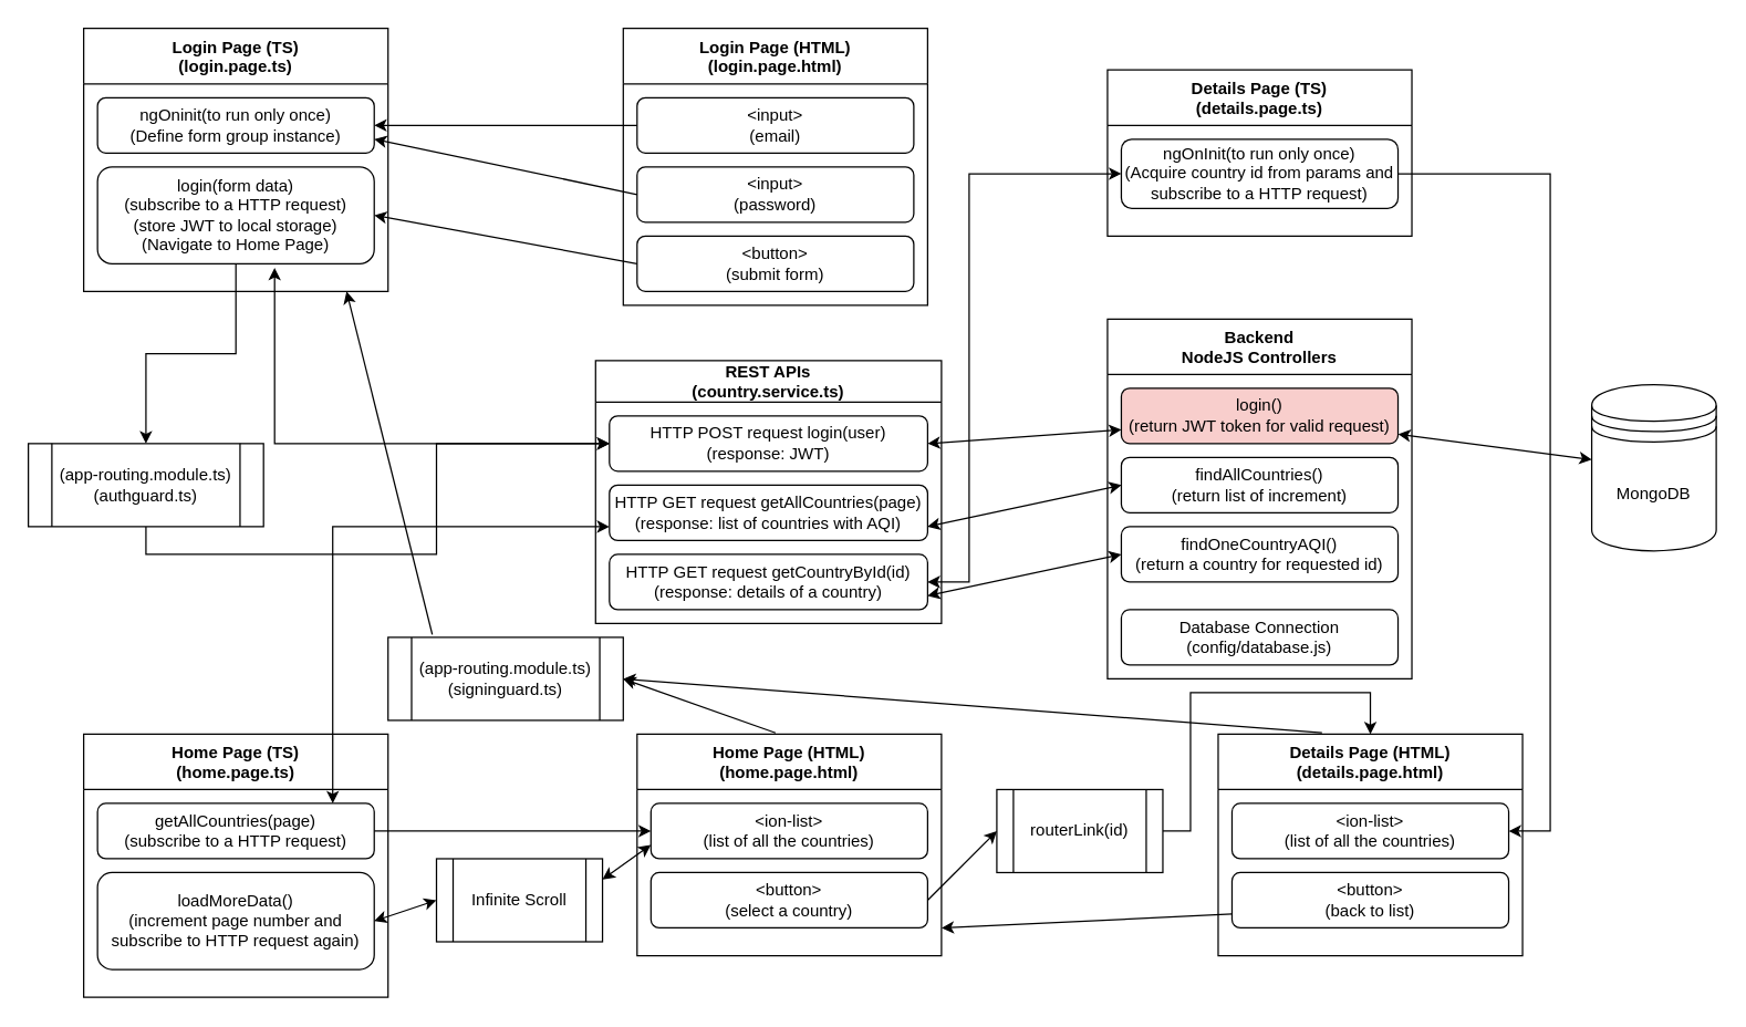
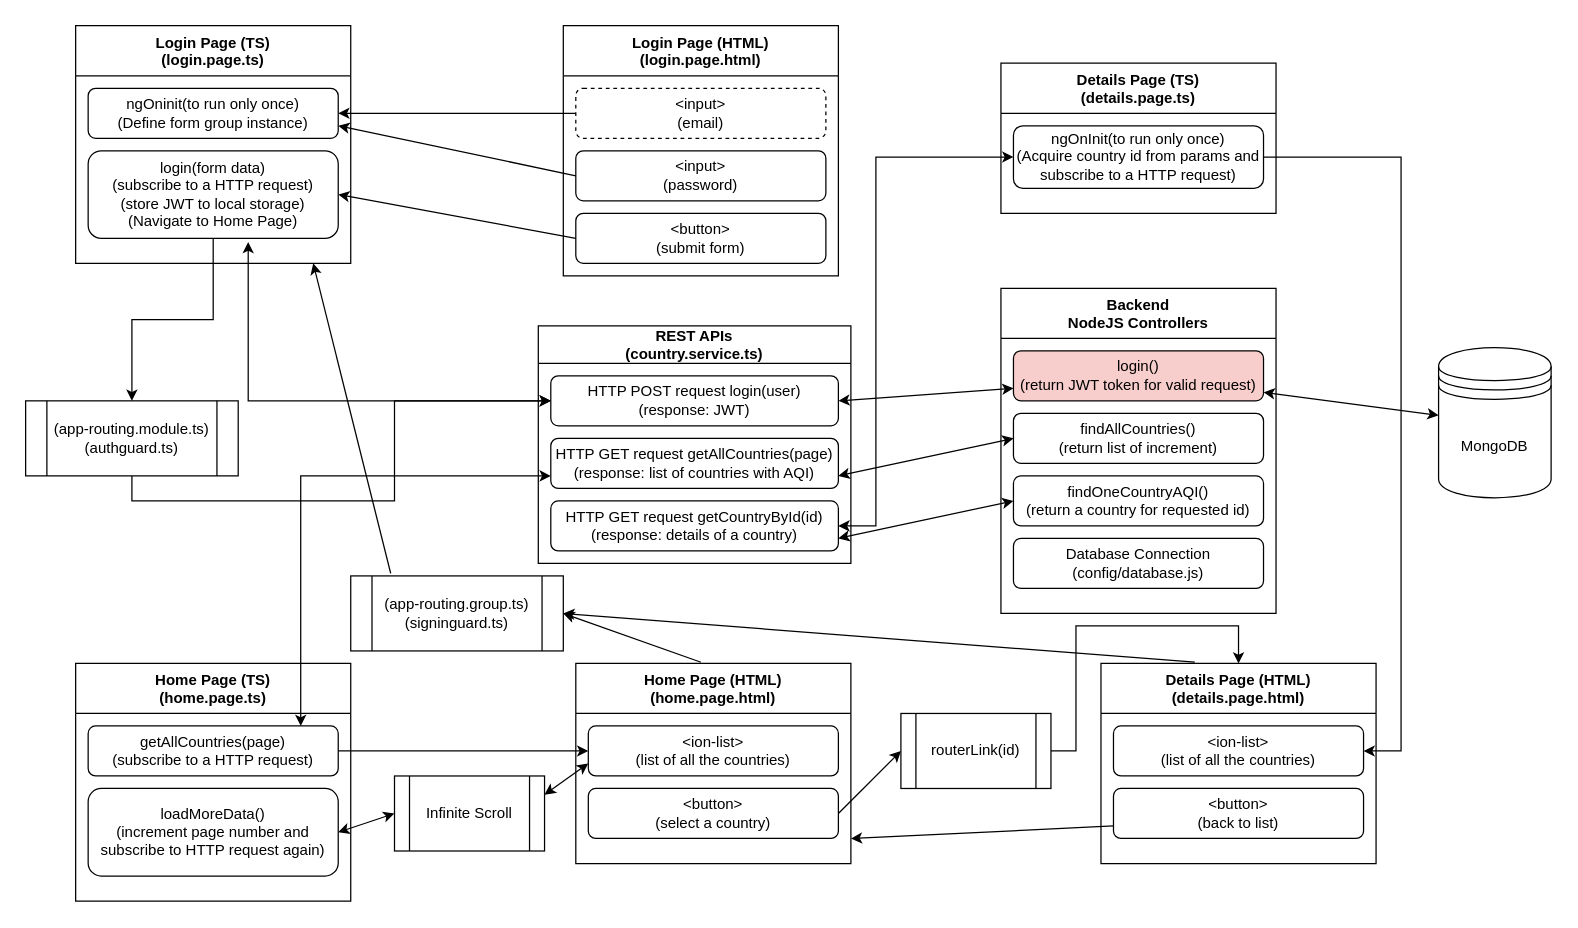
- <mxCell id="6" value="&amp;lt;input&amp;gt;&lt;br&gt;(email)" style="rounded=1;whiteSpace=wrap;html=1;fontSize=12;" vertex="1" parent="5"><mxGeometry x="10" y="50" width="200" height="40" as="geometry" /></mxCell>
+ <mxCell id="6" value="&amp;lt;input&amp;gt;&lt;br&gt;(email)" style="rounded=1;whiteSpace=wrap;html=1;fontSize=12;dashed=1;" vertex="1" parent="5"><mxGeometry x="10" y="50" width="200" height="40" as="geometry" /></mxCell>
- <mxCell id="46" value="Database Connection&lt;br&gt;(config/database.js)" style="rounded=1;whiteSpace=wrap;html=1;fontSize=12;" vertex="1" parent="42"><mxGeometry x="10" y="210" width="200" height="40" as="geometry" /></mxCell>
+ <mxCell id="46" value="Database Connection&lt;br&gt;(config/database.js)" style="rounded=1;whiteSpace=wrap;html=1;fontSize=12;" vertex="1" parent="42"><mxGeometry x="10" y="200" width="200" height="40" as="geometry" /></mxCell>
- <mxCell id="52" value="&lt;span&gt;(app-routing.module.ts)&lt;/span&gt;&lt;br&gt;&lt;span&gt;(signinguard.ts)&lt;/span&gt;" style="shape=process;whiteSpace=wrap;html=1;backgroundOutline=1;fontSize=12;" vertex="1" parent="1"><mxGeometry x="280" y="460" width="170" height="60" as="geometry" /></mxCell>
+ <mxCell id="52" value="&lt;span&gt;(app-routing.group.ts)&lt;/span&gt;&lt;br&gt;&lt;span&gt;(signinguard.ts)&lt;/span&gt;" style="shape=process;whiteSpace=wrap;html=1;backgroundOutline=1;fontSize=12;" vertex="1" parent="1"><mxGeometry x="280" y="460" width="170" height="60" as="geometry" /></mxCell>
